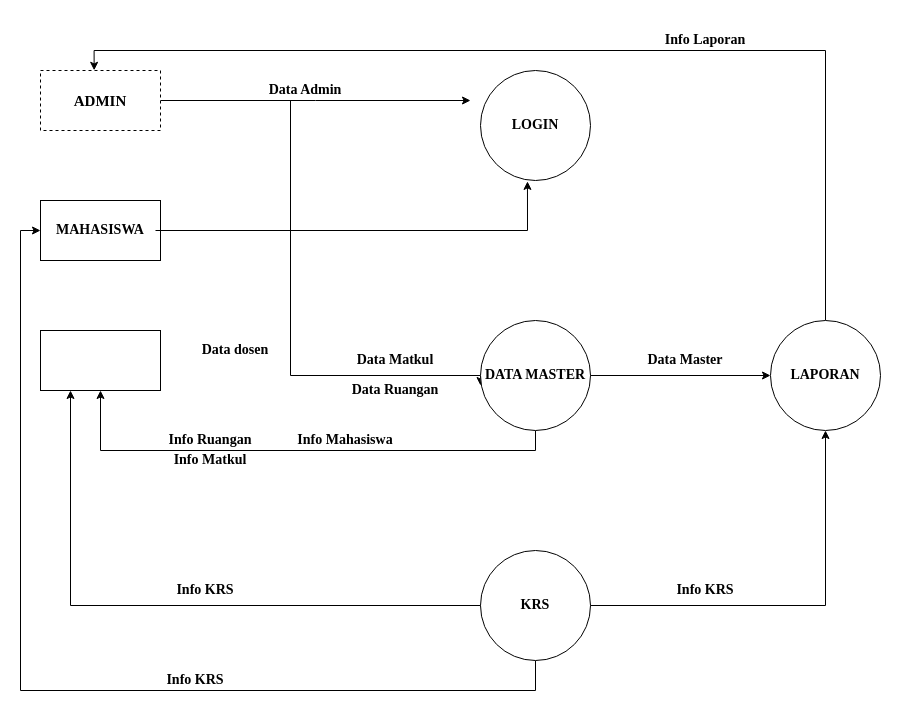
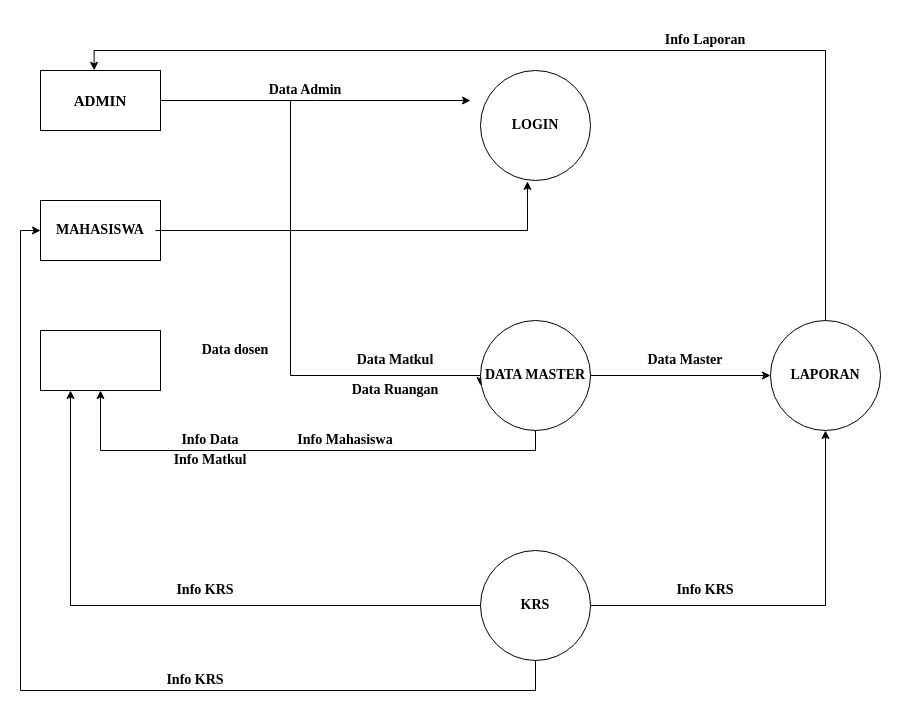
- <mxCell id="4" value="&lt;b&gt;&lt;font face=&quot;Times New Roman&quot; style=&quot;font-size: 15px&quot;&gt;ADMIN&lt;/font&gt;&lt;/b&gt;" style="rounded=0;whiteSpace=wrap;html=1;dashed=1;" vertex="1" parent="1"><mxGeometry x="40" y="70" width="120" height="60" as="geometry" /></mxCell>
+ <mxCell id="4" value="&lt;b&gt;&lt;font face=&quot;Times New Roman&quot; style=&quot;font-size: 15px&quot;&gt;ADMIN&lt;/font&gt;&lt;/b&gt;" style="rounded=0;whiteSpace=wrap;html=1;" vertex="1" parent="1"><mxGeometry x="40" y="70" width="120" height="60" as="geometry" /></mxCell>
- <mxCell id="19" value="&lt;font face=&quot;Times New Roman&quot;&gt;&lt;span style=&quot;font-size: 14px&quot;&gt;&lt;b&gt;Info Ruangan&lt;/b&gt;&lt;/span&gt;&lt;/font&gt;" style="text;html=1;strokeColor=none;fillColor=none;align=center;verticalAlign=middle;whiteSpace=wrap;rounded=0;" vertex="1" parent="1"><mxGeometry x="155" y="420" width="110" height="40" as="geometry" /></mxCell>
+ <mxCell id="19" value="&lt;font face=&quot;Times New Roman&quot;&gt;&lt;span style=&quot;font-size: 14px&quot;&gt;&lt;b&gt;Info Data&lt;/b&gt;&lt;/span&gt;&lt;/font&gt;" style="text;html=1;strokeColor=none;fillColor=none;align=center;verticalAlign=middle;whiteSpace=wrap;rounded=0;" vertex="1" parent="1"><mxGeometry x="155" y="420" width="110" height="40" as="geometry" /></mxCell>
